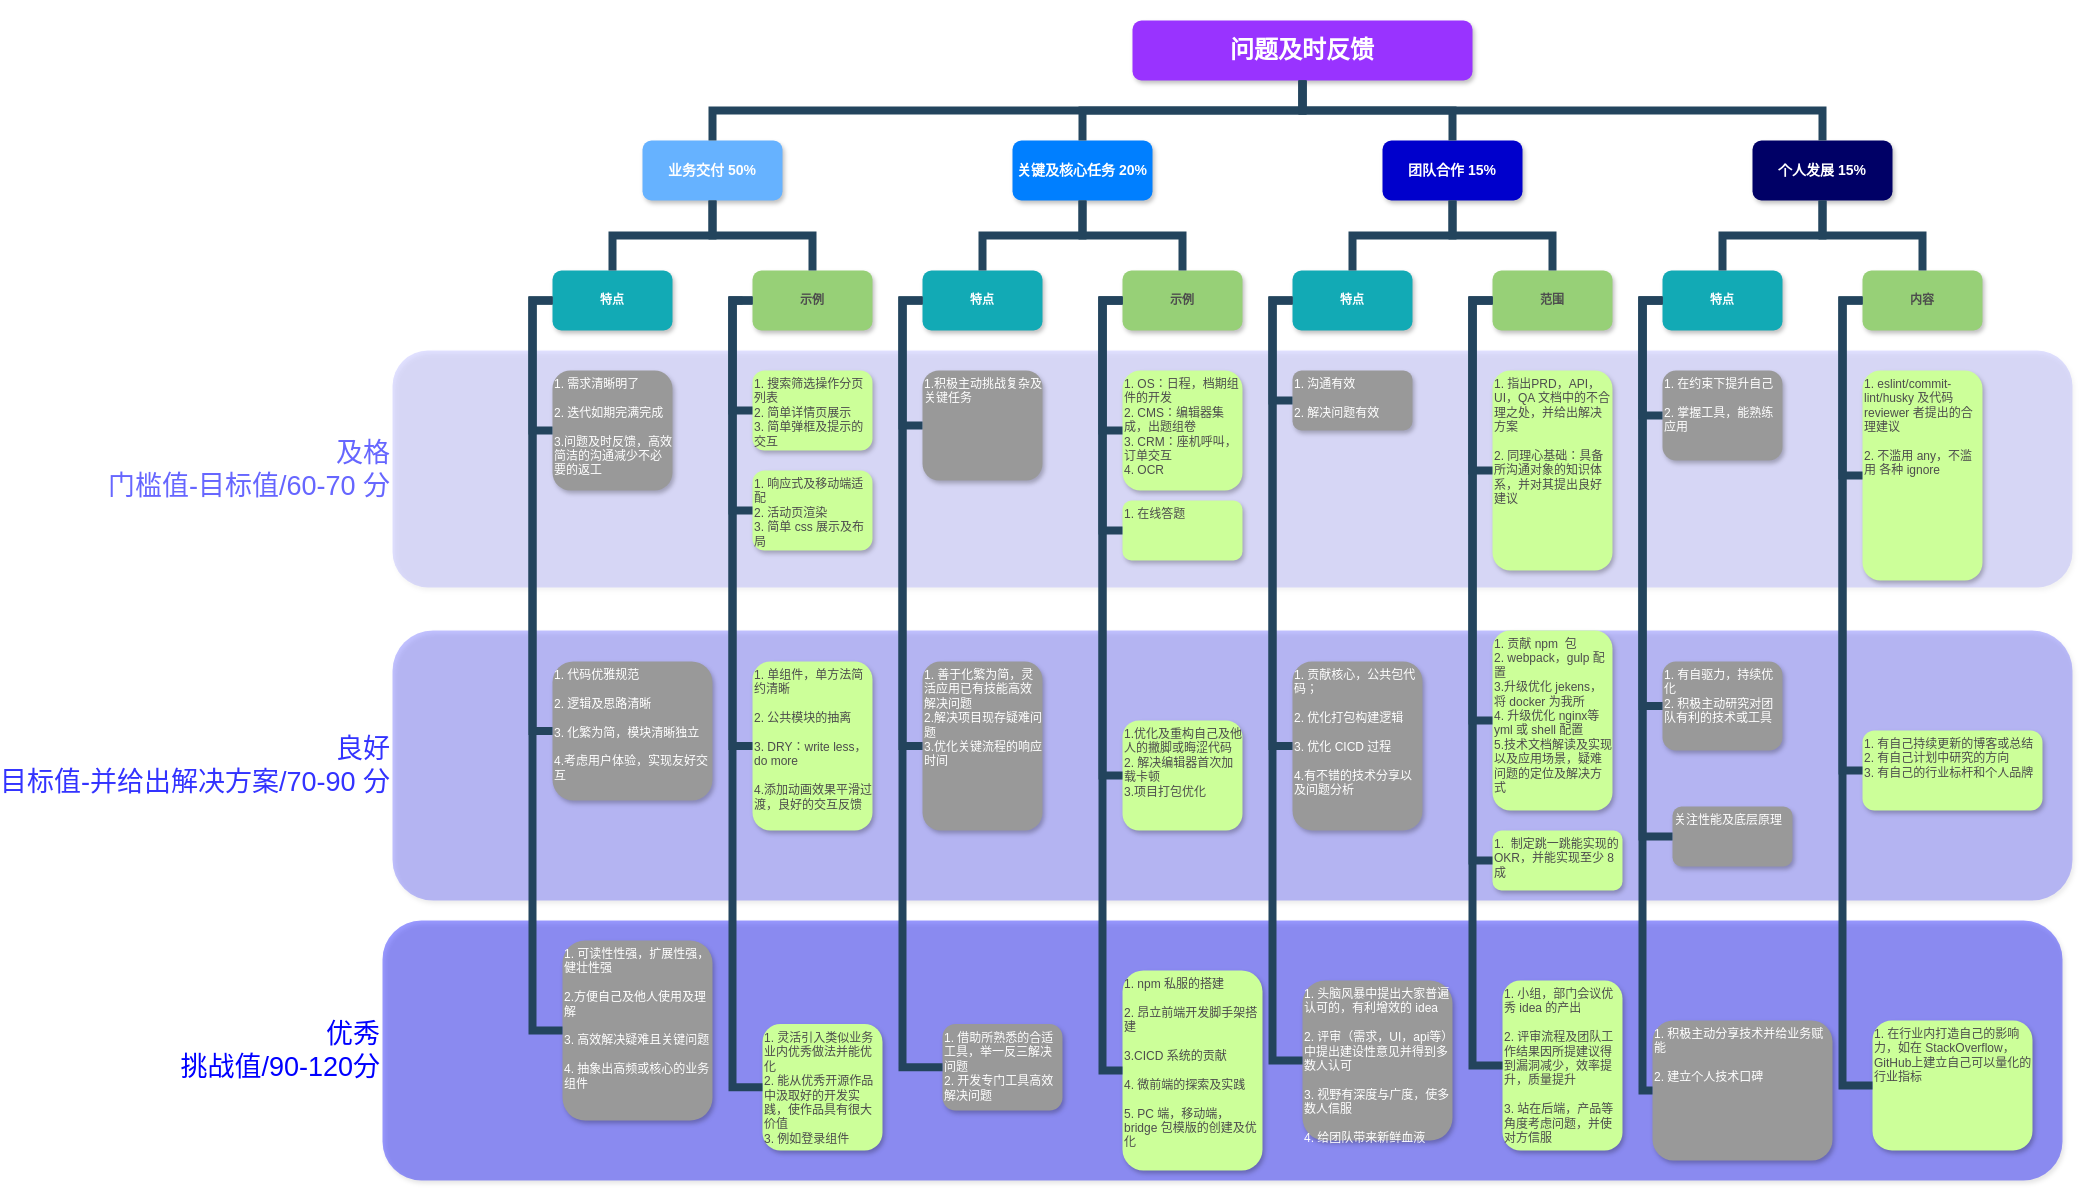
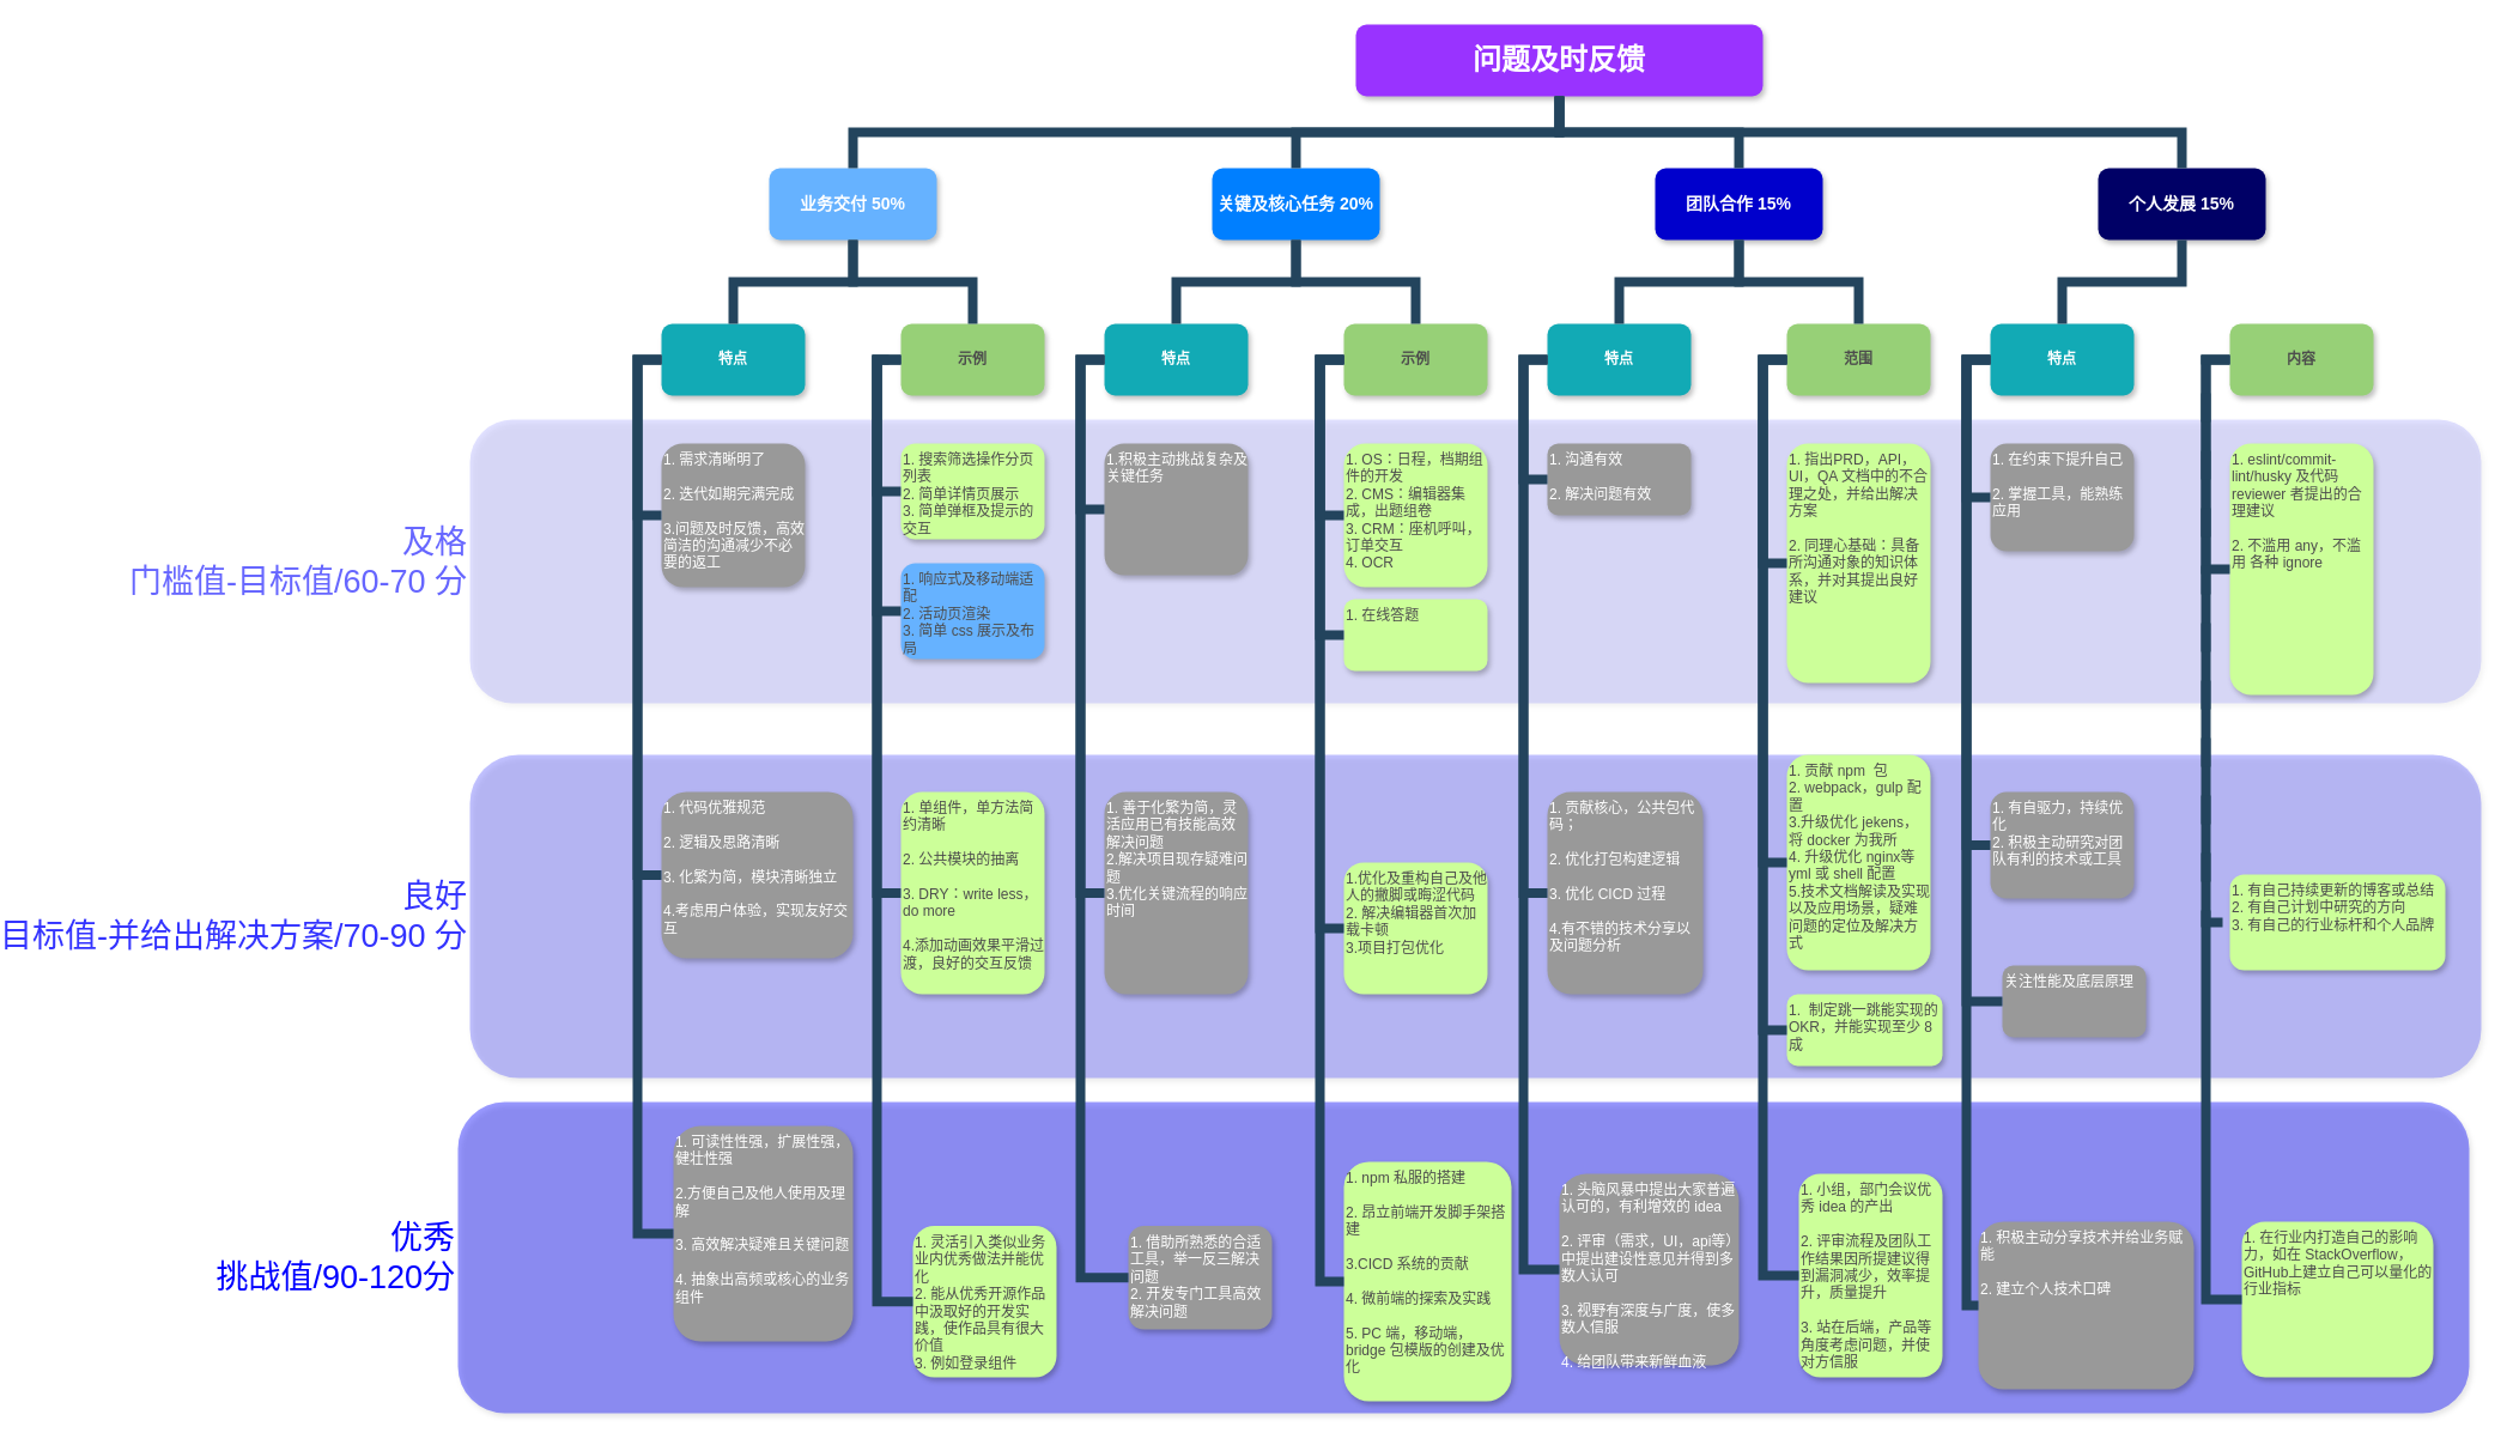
- <mxCell id="77" value="" style="edgeStyle=elbowEdgeStyle;elbow=vertical;rounded=0;fontColor=#000000;endArrow=none;endFill=0;strokeWidth=8;strokeColor=#23445D;" parent="1" source="9" target="59" edge="1"><mxGeometry width="100" height="100" relative="1" as="geometry"><mxPoint x="1550" y="260" as="sourcePoint" /><mxPoint x="1650" y="160" as="targetPoint" /></mxGeometry></mxCell>
- <mxCell id="82" value="1. 响应式及移动端适配&#10;2. 活动页渲染&#10;3. 简单 css 展示及布局&#10;" style="whiteSpace=wrap;rounded=1;strokeColor=none;shadow=1;fontStyle=0;fillColor=#CCFF99;fontColor=#4D4D4D;verticalAlign=top;align=left;" parent="1" vertex="1"><mxGeometry x="390" y="470" width="120" height="80" as="geometry" /></mxCell>
+ <mxCell id="82" value="1. 响应式及移动端适配&#10;2. 活动页渲染&#10;3. 简单 css 展示及布局&#10;" style="whiteSpace=wrap;rounded=1;strokeColor=none;shadow=1;fontStyle=0;fillColor=#66b2ff;fontColor=#4D4D4D;verticalAlign=top;align=left;" parent="1" vertex="1"><mxGeometry x="390" y="470" width="120" height="80" as="geometry" /></mxCell>
- <mxCell id="73" value="" style="edgeStyle=elbowEdgeStyle;elbow=horizontal;rounded=0;fontColor=#000000;endArrow=none;endFill=0;strokeWidth=8;strokeColor=#23445D;" parent="1" source="59" target="65" edge="1"><mxGeometry width="100" height="100" relative="1" as="geometry"><mxPoint x="1480" y="300" as="sourcePoint" /><mxPoint x="1480" y="560" as="targetPoint" /><Array as="points"><mxPoint x="1480" y="440" /></Array></mxGeometry></mxCell>
+ <mxCell id="73" value="" style="edgeStyle=elbowEdgeStyle;elbow=horizontal;rounded=0;fontColor=#000000;endArrow=none;endFill=0;strokeWidth=8;strokeColor=#23445D;dashed=1;" parent="1" source="59" target="65" edge="1"><mxGeometry width="100" height="100" relative="1" as="geometry"><mxPoint x="1480" y="300" as="sourcePoint" /><mxPoint x="1480" y="560" as="targetPoint" /><Array as="points"><mxPoint x="1480" y="440" /></Array></mxGeometry></mxCell>
